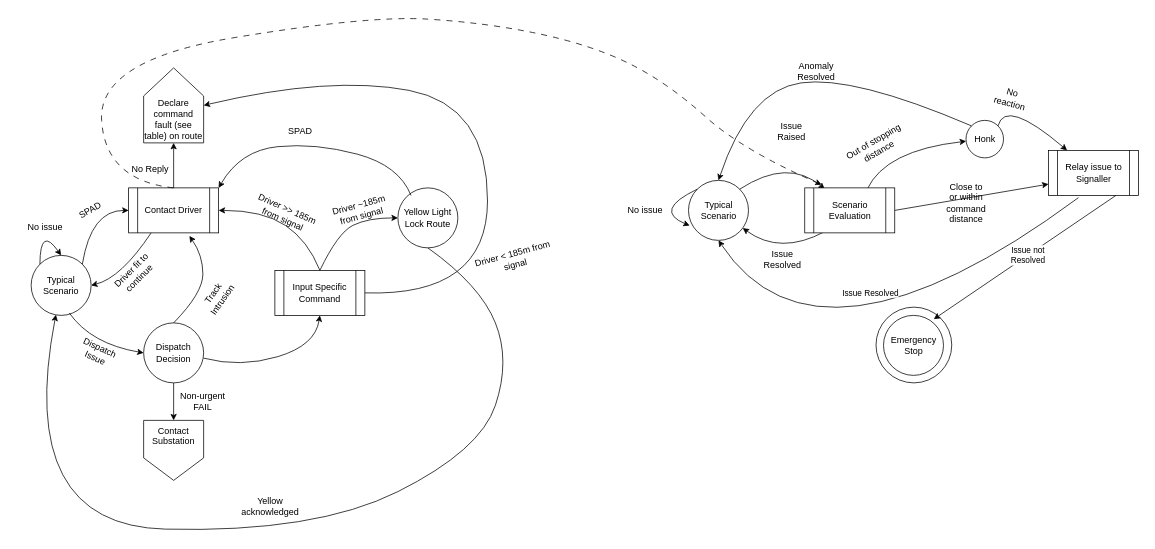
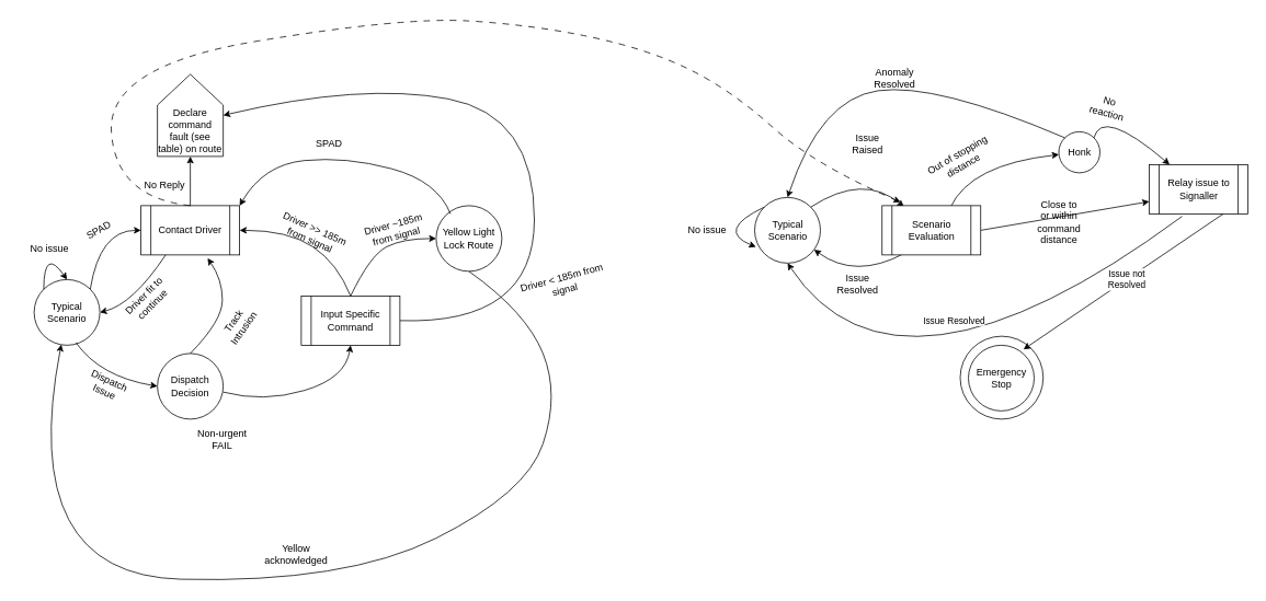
- <mxCell id="12" style="edgeStyle=orthogonalEdgeStyle;rounded=0;orthogonalLoop=1;jettySize=auto;html=1;" edge="1" parent="1" source="13" target="18"><mxGeometry relative="1" as="geometry" /></mxCell>
- <mxCell id="18" value="Contact Substation" style="shape=offPageConnector;whiteSpace=wrap;html=1;verticalAlign=top;" vertex="1" parent="1"><mxGeometry x="191" y="560" width="80" height="80" as="geometry" /></mxCell>
